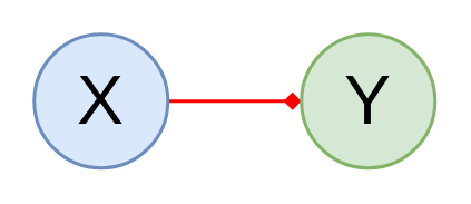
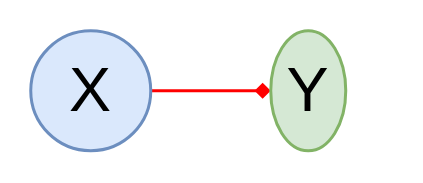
- <mxCell id="4" value="Y" style="ellipse;whiteSpace=wrap;html=1;aspect=fixed;strokeWidth=2;fillColor=#d5e8d4;strokeColor=#82b366;fontSize=42;spacingTop=0;" parent="1" vertex="1"><mxGeometry x="180" y="20" width="80" height="80" as="geometry" /></mxCell>
+ <mxCell id="4" value="Y" style="ellipse;whiteSpace=wrap;html=1;aspect=fixed;strokeWidth=2;fillColor=#d5e8d4;strokeColor=#82b366;fontSize=42;spacingTop=0;" parent="1" vertex="1"><mxGeometry x="180" y="20" width="50" height="80" as="geometry" /></mxCell>
